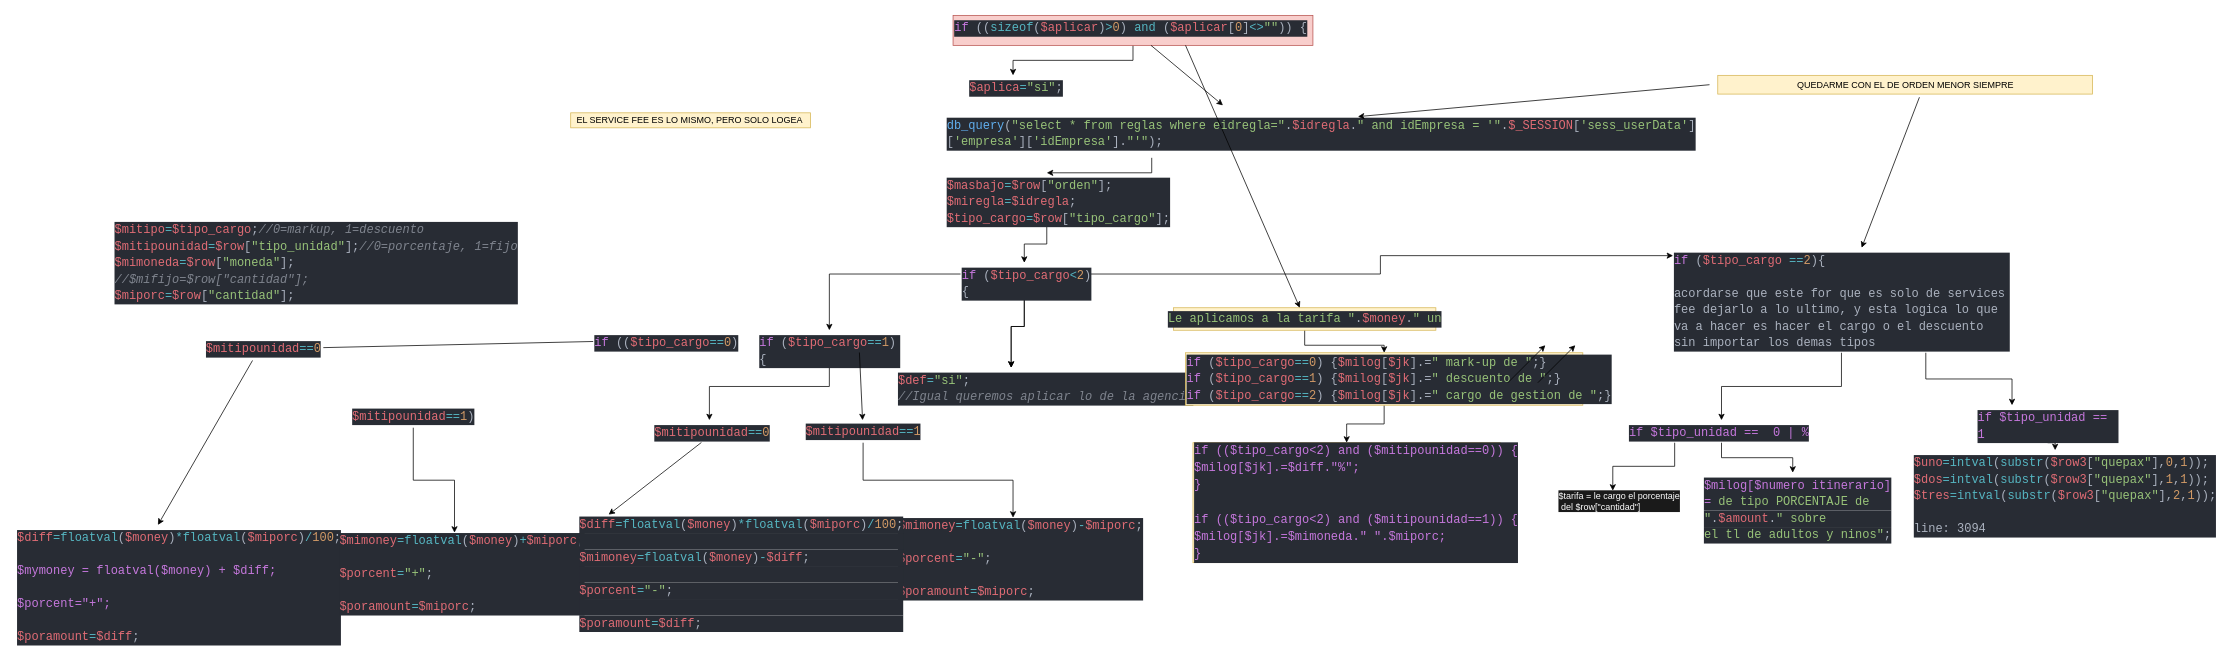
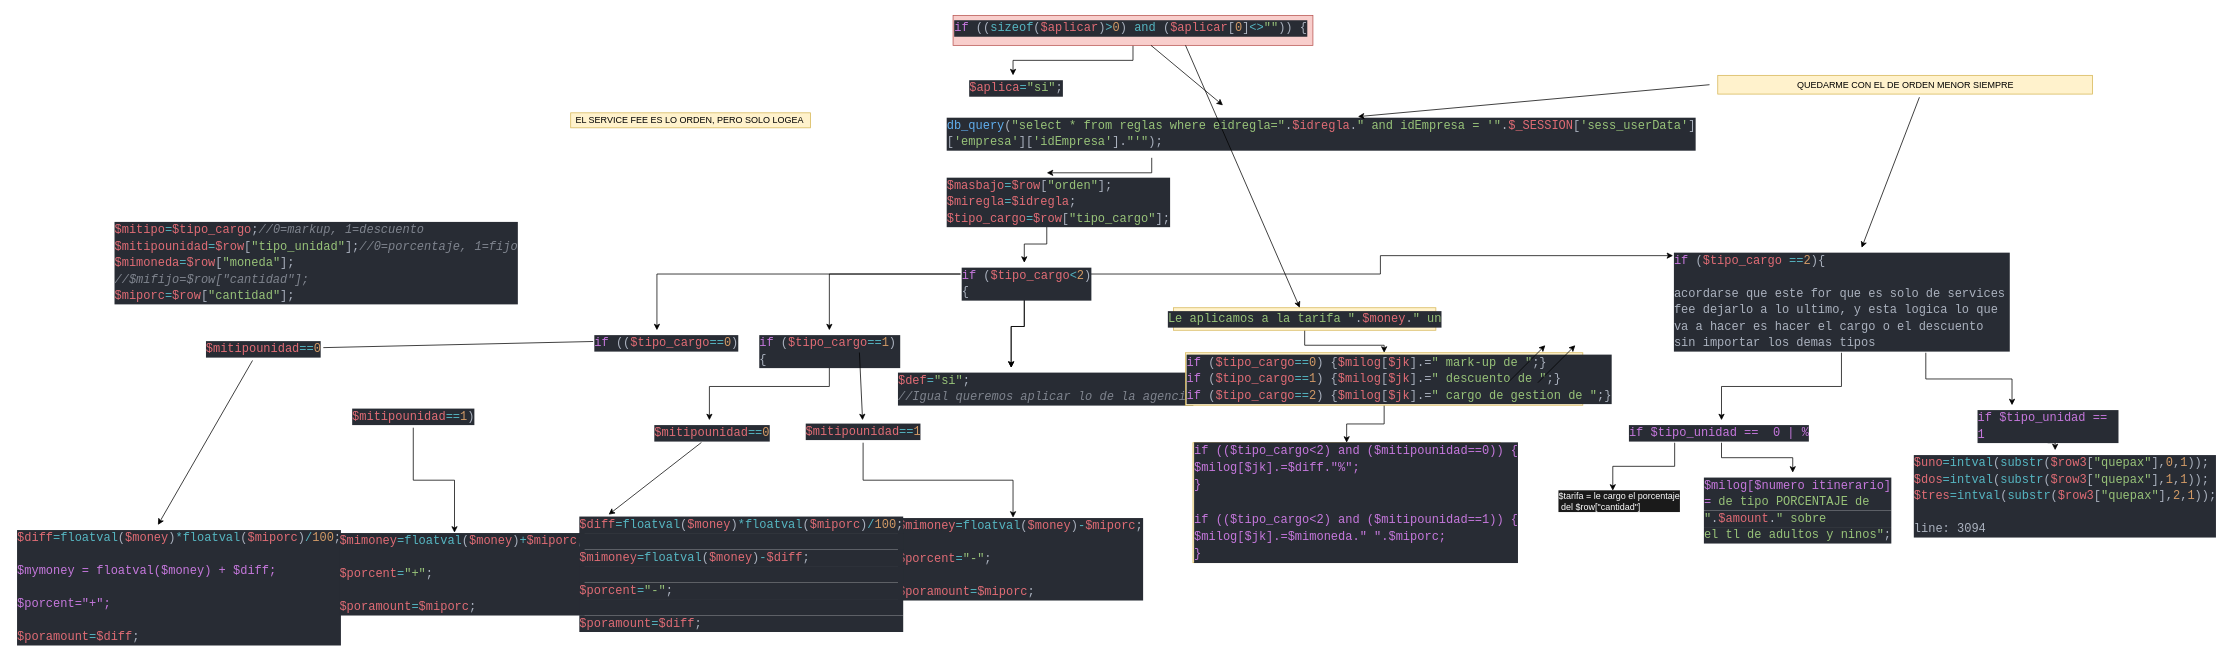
- <mxCell id="48" value="EL SERVICE FEE ES LO MISMO, PERO SOLO LOGEA&amp;nbsp;" style="text;html=1;align=center;verticalAlign=middle;resizable=0;points=[];autosize=1;fillColor=#fff2cc;strokeColor=#d6b656;" parent="1" vertex="1"><mxGeometry x="760" y="150" width="320" height="20" as="geometry" /></mxCell>
+ <mxCell id="48" value="EL SERVICE FEE ES LO ORDEN, PERO SOLO LOGEA&amp;nbsp;" style="text;html=1;align=center;verticalAlign=middle;resizable=0;points=[];autosize=1;fillColor=#fff2cc;strokeColor=#d6b656;" parent="1" vertex="1"><mxGeometry x="760" y="150" width="320" height="20" as="geometry" /></mxCell>
+ <mxCell id="11" value="" style="edgeStyle=orthogonalEdgeStyle;rounded=0;orthogonalLoop=1;jettySize=auto;html=1;" parent="1" source="14" target="25" edge="1"><mxGeometry relative="1" as="geometry" /></mxCell>
